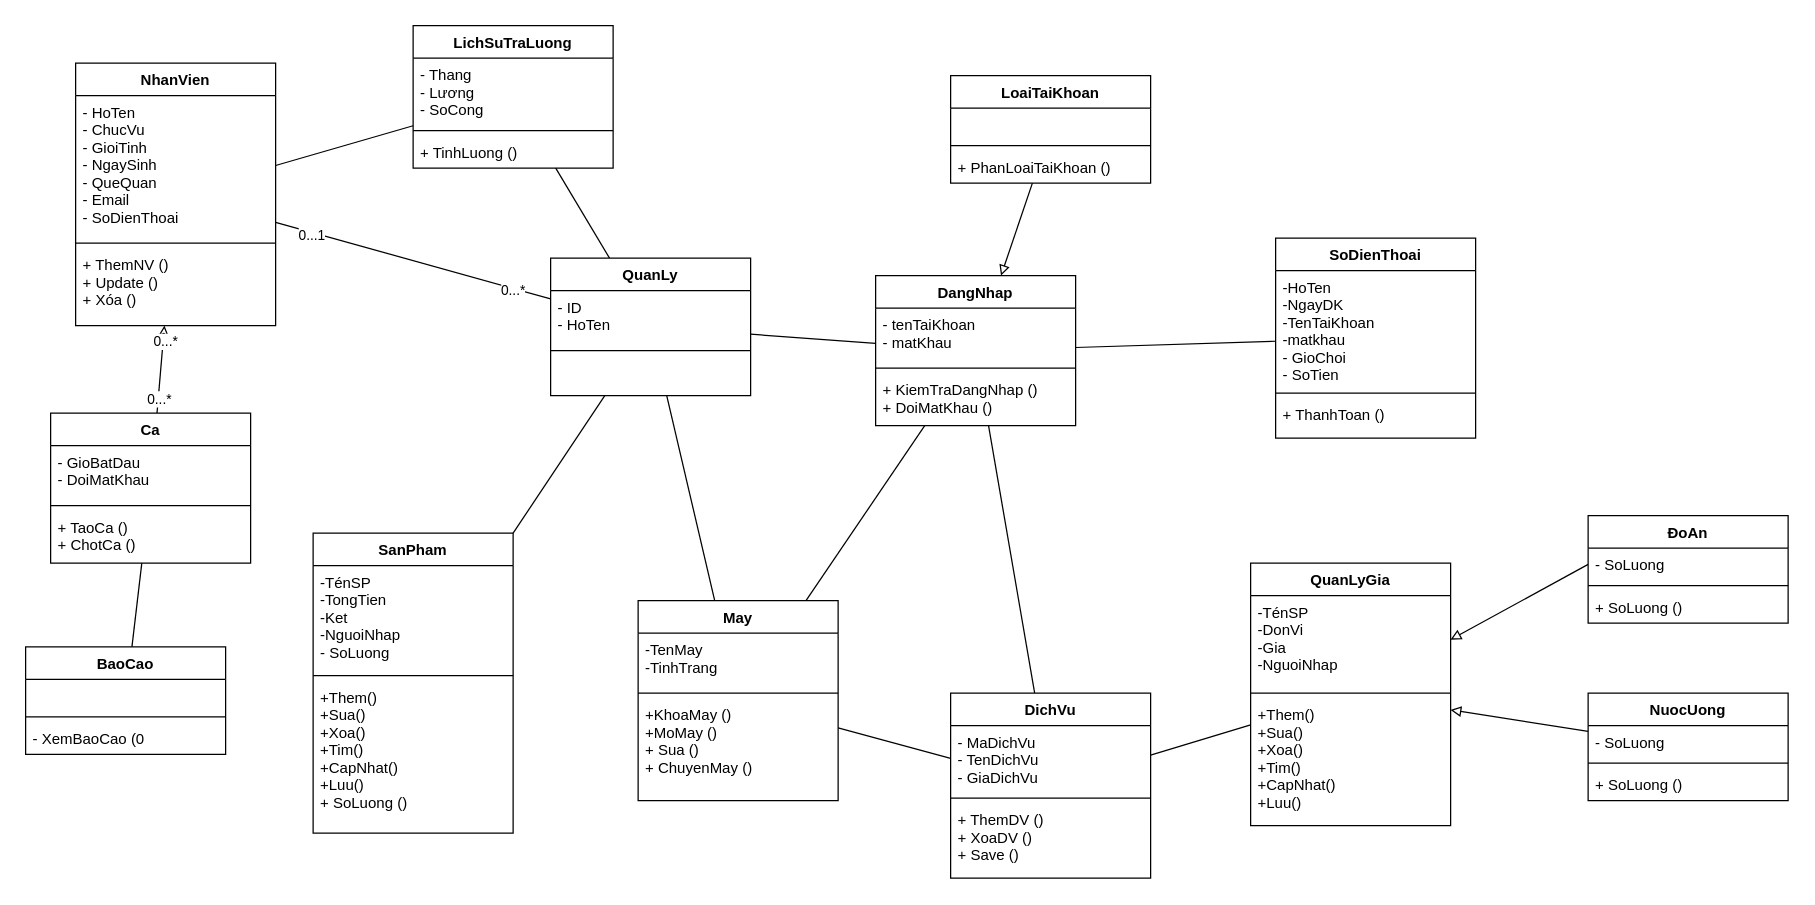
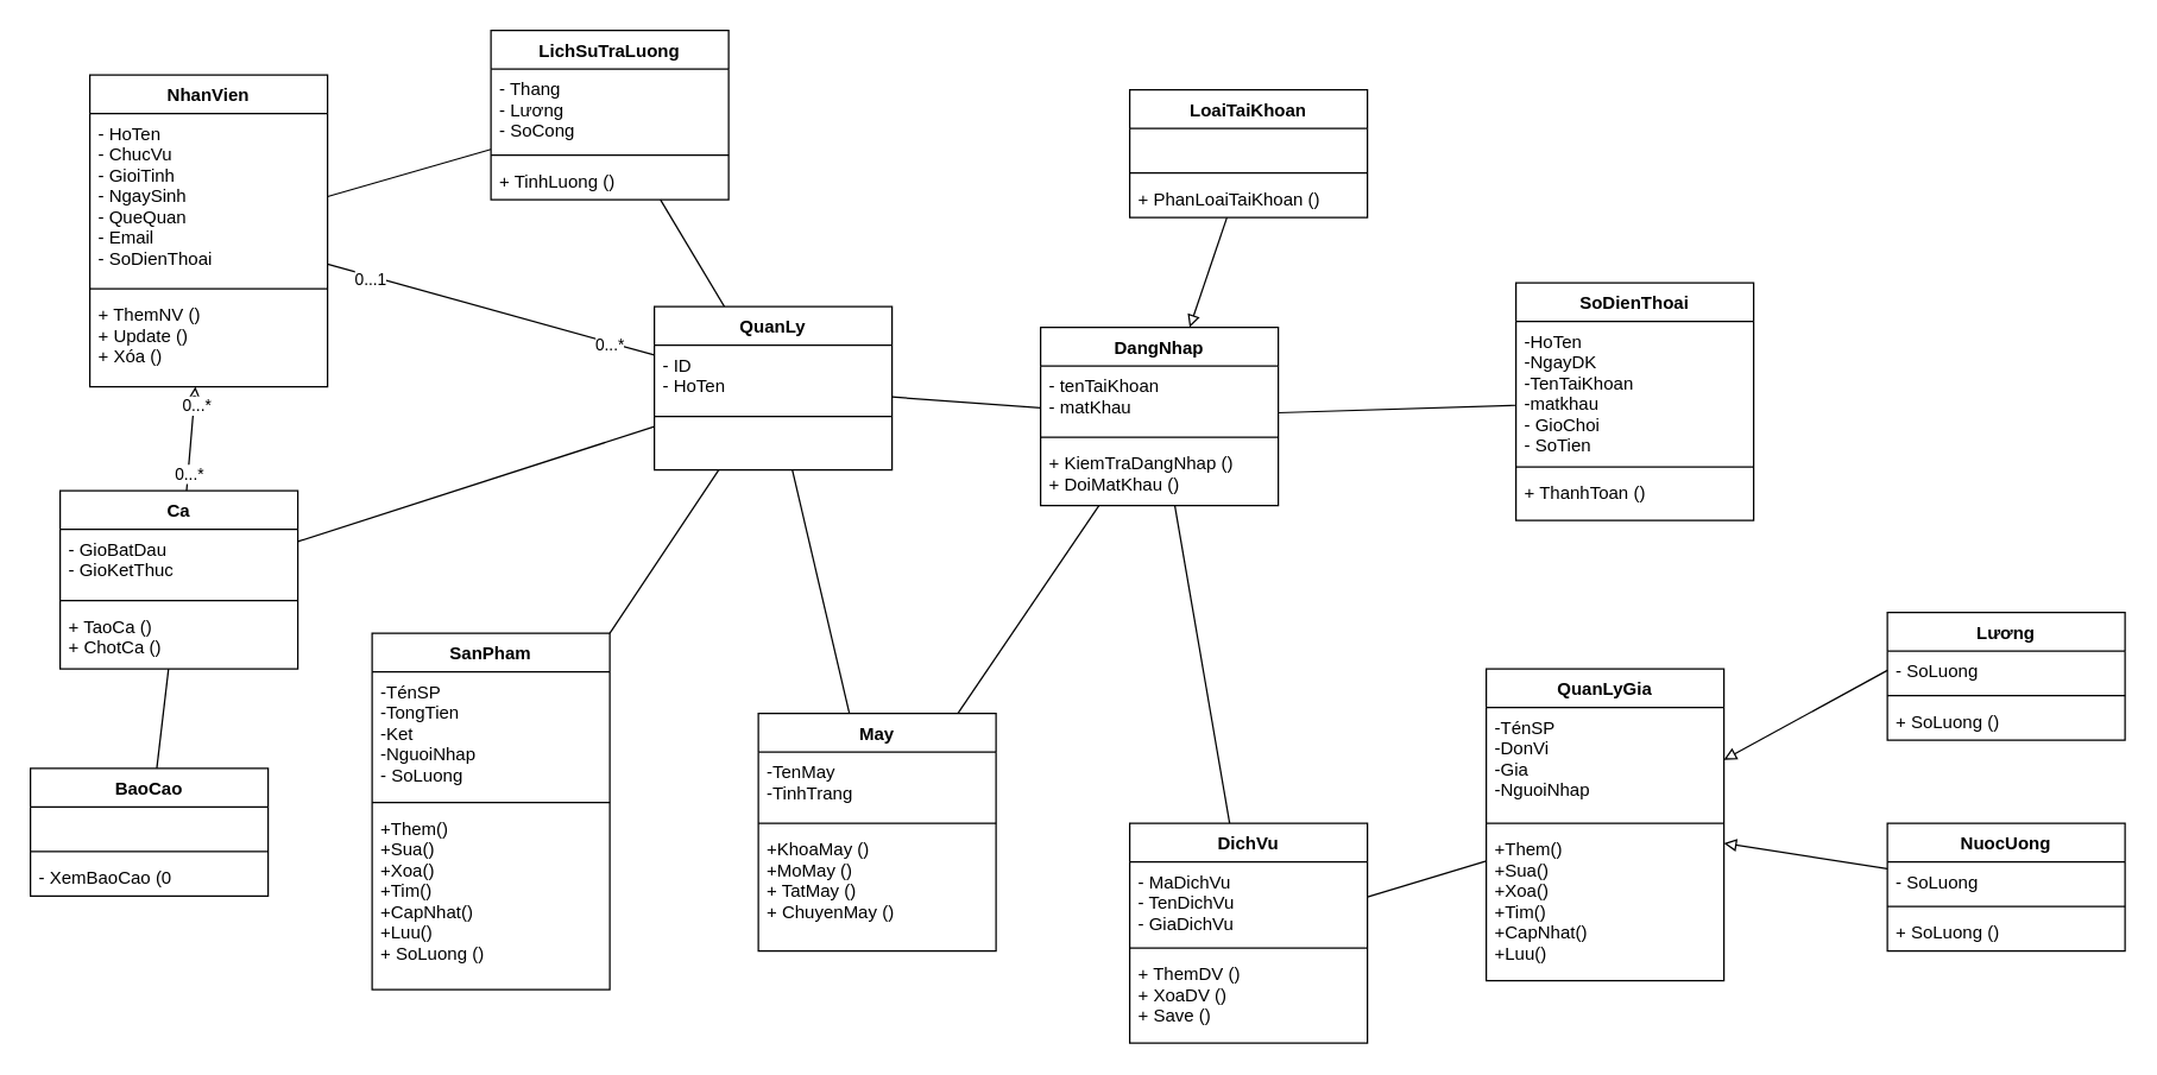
+ <mxCell id="7" style="edgeStyle=none;rounded=0;orthogonalLoop=1;jettySize=auto;html=1;endArrow=none;endFill=0;" parent="1" source="62" target="66" edge="1"><mxGeometry relative="1" as="geometry" /></mxCell>
- <mxCell id="67" value="- GioBatDau&#10;- DoiMatKhau&#10;" style="text;strokeColor=none;fillColor=none;align=left;verticalAlign=top;spacingLeft=4;spacingRight=4;overflow=hidden;rotatable=0;points=[[0,0.5],[1,0.5]];portConstraint=eastwest;" parent="66" vertex="1"><mxGeometry y="26" width="160" height="44" as="geometry" /></mxCell>
+ <mxCell id="67" value="- GioBatDau&#10;- GioKetThuc&#10;" style="text;strokeColor=none;fillColor=none;align=left;verticalAlign=top;spacingLeft=4;spacingRight=4;overflow=hidden;rotatable=0;points=[[0,0.5],[1,0.5]];portConstraint=eastwest;" parent="66" vertex="1"><mxGeometry y="26" width="160" height="44" as="geometry" /></mxCell>
- <mxCell id="58" value="ĐoAn" style="swimlane;fontStyle=1;align=center;verticalAlign=top;childLayout=stackLayout;horizontal=1;startSize=26;horizontalStack=0;resizeParent=1;resizeParentMax=0;resizeLast=0;collapsible=1;marginBottom=0;" parent="1" vertex="1"><mxGeometry x="1270" y="412" width="160" height="86" as="geometry" /></mxCell>
+ <mxCell id="58" value="Lương" style="swimlane;fontStyle=1;align=center;verticalAlign=top;childLayout=stackLayout;horizontal=1;startSize=26;horizontalStack=0;resizeParent=1;resizeParentMax=0;resizeLast=0;collapsible=1;marginBottom=0;" parent="1" vertex="1"><mxGeometry x="1270" y="412" width="160" height="86" as="geometry" /></mxCell>
- <mxCell id="41" value="+KhoaMay ()&#10;+MoMay ()&#10;+ Sua ()&#10;+ ChuyenMay ()" style="text;strokeColor=none;fillColor=none;align=left;verticalAlign=top;spacingLeft=4;spacingRight=4;overflow=hidden;rotatable=0;points=[[0,0.5],[1,0.5]];portConstraint=eastwest;" parent="38" vertex="1"><mxGeometry y="78" width="160" height="82" as="geometry" /></mxCell>
+ <mxCell id="41" value="+KhoaMay ()&#10;+MoMay ()&#10;+ TatMay ()&#10;+ ChuyenMay ()" style="text;strokeColor=none;fillColor=none;align=left;verticalAlign=top;spacingLeft=4;spacingRight=4;overflow=hidden;rotatable=0;points=[[0,0.5],[1,0.5]];portConstraint=eastwest;" parent="38" vertex="1"><mxGeometry y="78" width="160" height="82" as="geometry" /></mxCell>
- <mxCell id="15" style="edgeStyle=none;rounded=0;orthogonalLoop=1;jettySize=auto;html=1;endArrow=none;endFill=0;" parent="1" source="75" target="38" edge="1"><mxGeometry relative="1" as="geometry" /></mxCell>
